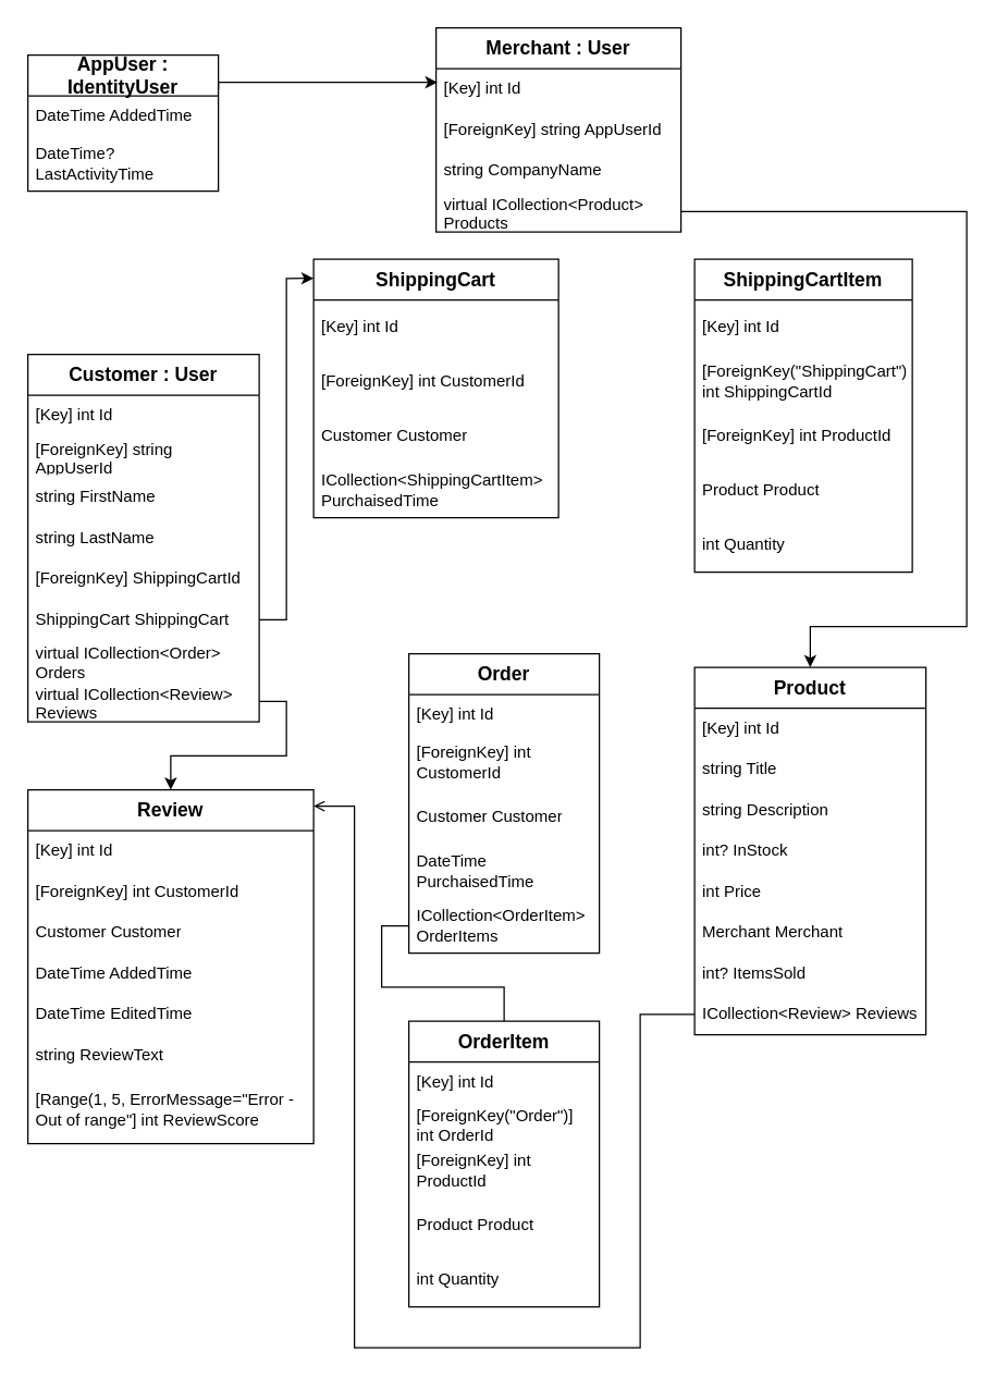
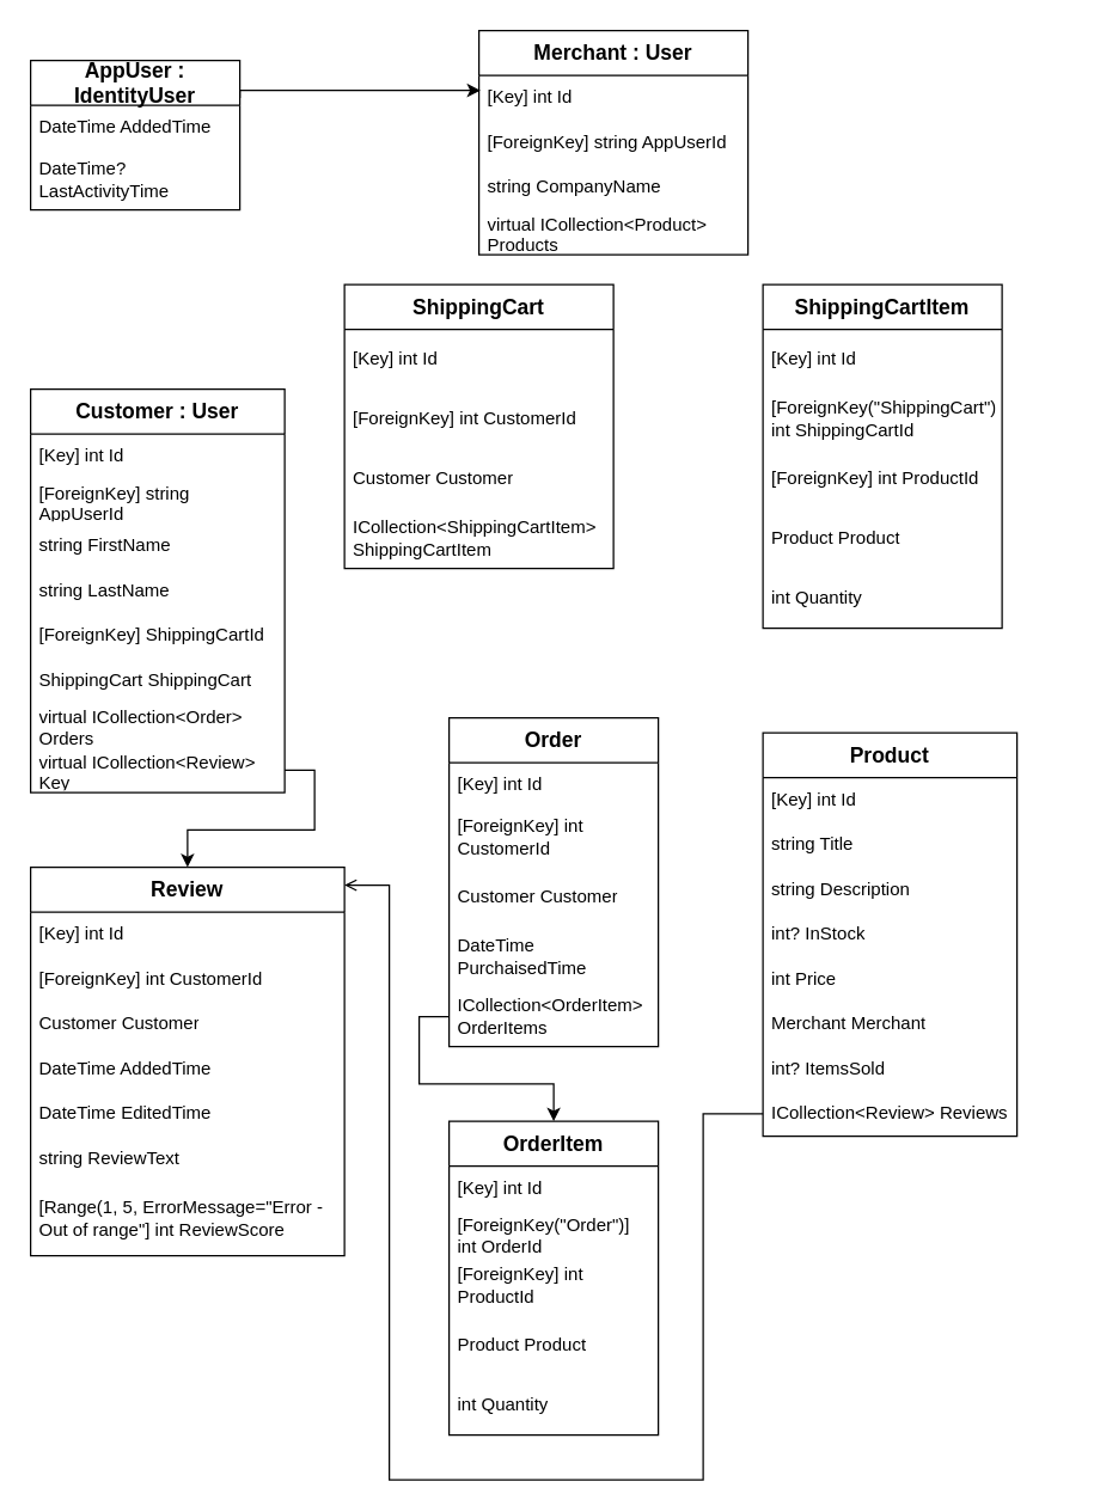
- <mxCell id="48" style="edgeStyle=orthogonalEdgeStyle;rounded=0;orthogonalLoop=1;jettySize=auto;html=1;exitX=1;exitY=0.5;exitDx=0;exitDy=0;entryX=0.5;entryY=0;entryDx=0;entryDy=0;" parent="1" source="18" target="19" edge="1"><mxGeometry relative="1" as="geometry"><Array as="points"><mxPoint x="710" y="155" /><mxPoint x="710" y="460" /><mxPoint x="595" y="460" /></Array></mxGeometry></mxCell>
- <mxCell id="61" style="edgeStyle=orthogonalEdgeStyle;rounded=0;orthogonalLoop=1;jettySize=auto;html=1;exitX=1;exitY=0.5;exitDx=0;exitDy=0;entryX=0;entryY=0.074;entryDx=0;entryDy=0;entryPerimeter=0;" parent="1" source="8" target="42" edge="1"><mxGeometry relative="1" as="geometry" /></mxCell>
- <mxCell id="46" value="ICollection&amp;lt;ShippingCartItem&amp;gt; PurchaisedTime" style="text;strokeColor=none;fillColor=none;align=left;verticalAlign=middle;spacingLeft=4;spacingRight=4;overflow=hidden;points=[[0,0.5],[1,0.5]];portConstraint=eastwest;rotatable=0;whiteSpace=wrap;html=1;" parent="42" vertex="1"><mxGeometry y="150" width="180" height="40" as="geometry" /></mxCell>
+ <mxCell id="46" value="ICollection&amp;lt;ShippingCartItem&amp;gt; ShippingCartItem" style="text;strokeColor=none;fillColor=none;align=left;verticalAlign=middle;spacingLeft=4;spacingRight=4;overflow=hidden;points=[[0,0.5],[1,0.5]];portConstraint=eastwest;rotatable=0;whiteSpace=wrap;html=1;" parent="42" vertex="1"><mxGeometry y="150" width="180" height="40" as="geometry" /></mxCell>
- <mxCell id="10" value="virtual ICollection&amp;lt;Review&amp;gt; Reviews" style="text;strokeColor=none;fillColor=none;align=left;verticalAlign=middle;spacingLeft=4;spacingRight=4;overflow=hidden;points=[[0,0.5],[1,0.5]];portConstraint=eastwest;rotatable=0;whiteSpace=wrap;html=1;" parent="2" vertex="1"><mxGeometry y="240" width="170" height="30" as="geometry" /></mxCell>
+ <mxCell id="10" value="virtual ICollection&amp;lt;Review&amp;gt; Key" style="text;strokeColor=none;fillColor=none;align=left;verticalAlign=middle;spacingLeft=4;spacingRight=4;overflow=hidden;points=[[0,0.5],[1,0.5]];portConstraint=eastwest;rotatable=0;whiteSpace=wrap;html=1;" parent="2" vertex="1"><mxGeometry y="240" width="170" height="30" as="geometry" /></mxCell>
- <mxCell id="62" style="edgeStyle=orthogonalEdgeStyle;rounded=0;orthogonalLoop=1;jettySize=auto;html=1;exitX=0;exitY=0.5;exitDx=0;exitDy=0;entryX=0.5;entryY=0;entryDx=0;entryDy=0;endArrow=none;" parent="1" source="41" target="55" edge="1"><mxGeometry relative="1" as="geometry" /></mxCell>
+ <mxCell id="62" style="edgeStyle=orthogonalEdgeStyle;rounded=0;orthogonalLoop=1;jettySize=auto;html=1;exitX=0;exitY=0.5;exitDx=0;exitDy=0;entryX=0.5;entryY=0;entryDx=0;entryDy=0;" parent="1" source="41" target="55" edge="1"><mxGeometry relative="1" as="geometry" /></mxCell>
